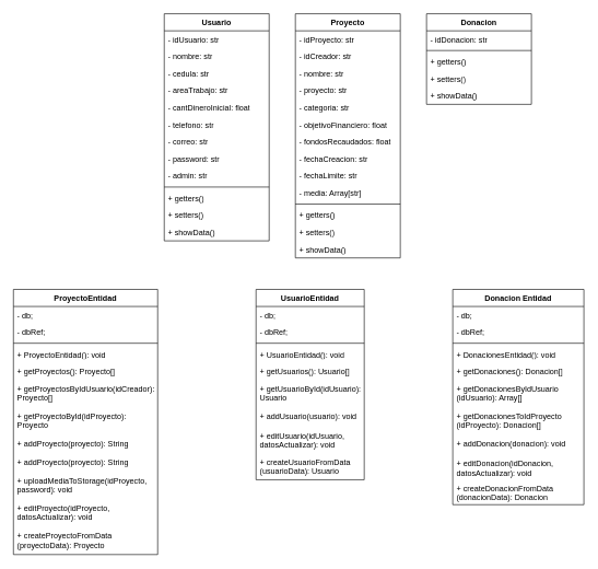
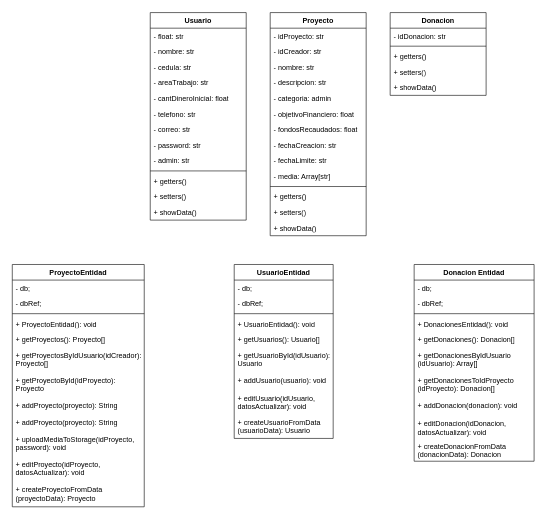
- <mxCell id="37" value="- idUsuario: str" style="text;strokeColor=none;fillColor=none;align=left;verticalAlign=top;spacingLeft=4;spacingRight=4;overflow=hidden;rotatable=0;points=[[0,0.5],[1,0.5]];portConstraint=eastwest;whiteSpace=wrap;html=1;" vertex="1" parent="36"><mxGeometry y="26" width="160" height="26" as="geometry" /></mxCell>
+ <mxCell id="37" value="- float: str" style="text;strokeColor=none;fillColor=none;align=left;verticalAlign=top;spacingLeft=4;spacingRight=4;overflow=hidden;rotatable=0;points=[[0,0.5],[1,0.5]];portConstraint=eastwest;whiteSpace=wrap;html=1;" vertex="1" parent="36"><mxGeometry y="26" width="160" height="26" as="geometry" /></mxCell>
- <mxCell id="54" value="- proyecto: str" style="text;strokeColor=none;fillColor=none;align=left;verticalAlign=top;spacingLeft=4;spacingRight=4;overflow=hidden;rotatable=0;points=[[0,0.5],[1,0.5]];portConstraint=eastwest;whiteSpace=wrap;html=1;" vertex="1" parent="50"><mxGeometry y="104" width="160" height="26" as="geometry" /></mxCell>
+ <mxCell id="54" value="- descripcion: str" style="text;strokeColor=none;fillColor=none;align=left;verticalAlign=top;spacingLeft=4;spacingRight=4;overflow=hidden;rotatable=0;points=[[0,0.5],[1,0.5]];portConstraint=eastwest;whiteSpace=wrap;html=1;" vertex="1" parent="50"><mxGeometry y="104" width="160" height="26" as="geometry" /></mxCell>
- <mxCell id="55" value="- categoria: str" style="text;strokeColor=none;fillColor=none;align=left;verticalAlign=top;spacingLeft=4;spacingRight=4;overflow=hidden;rotatable=0;points=[[0,0.5],[1,0.5]];portConstraint=eastwest;whiteSpace=wrap;html=1;" vertex="1" parent="50"><mxGeometry y="130" width="160" height="26" as="geometry" /></mxCell>
+ <mxCell id="55" value="- categoria: admin" style="text;strokeColor=none;fillColor=none;align=left;verticalAlign=top;spacingLeft=4;spacingRight=4;overflow=hidden;rotatable=0;points=[[0,0.5],[1,0.5]];portConstraint=eastwest;whiteSpace=wrap;html=1;" vertex="1" parent="50"><mxGeometry y="130" width="160" height="26" as="geometry" /></mxCell>
